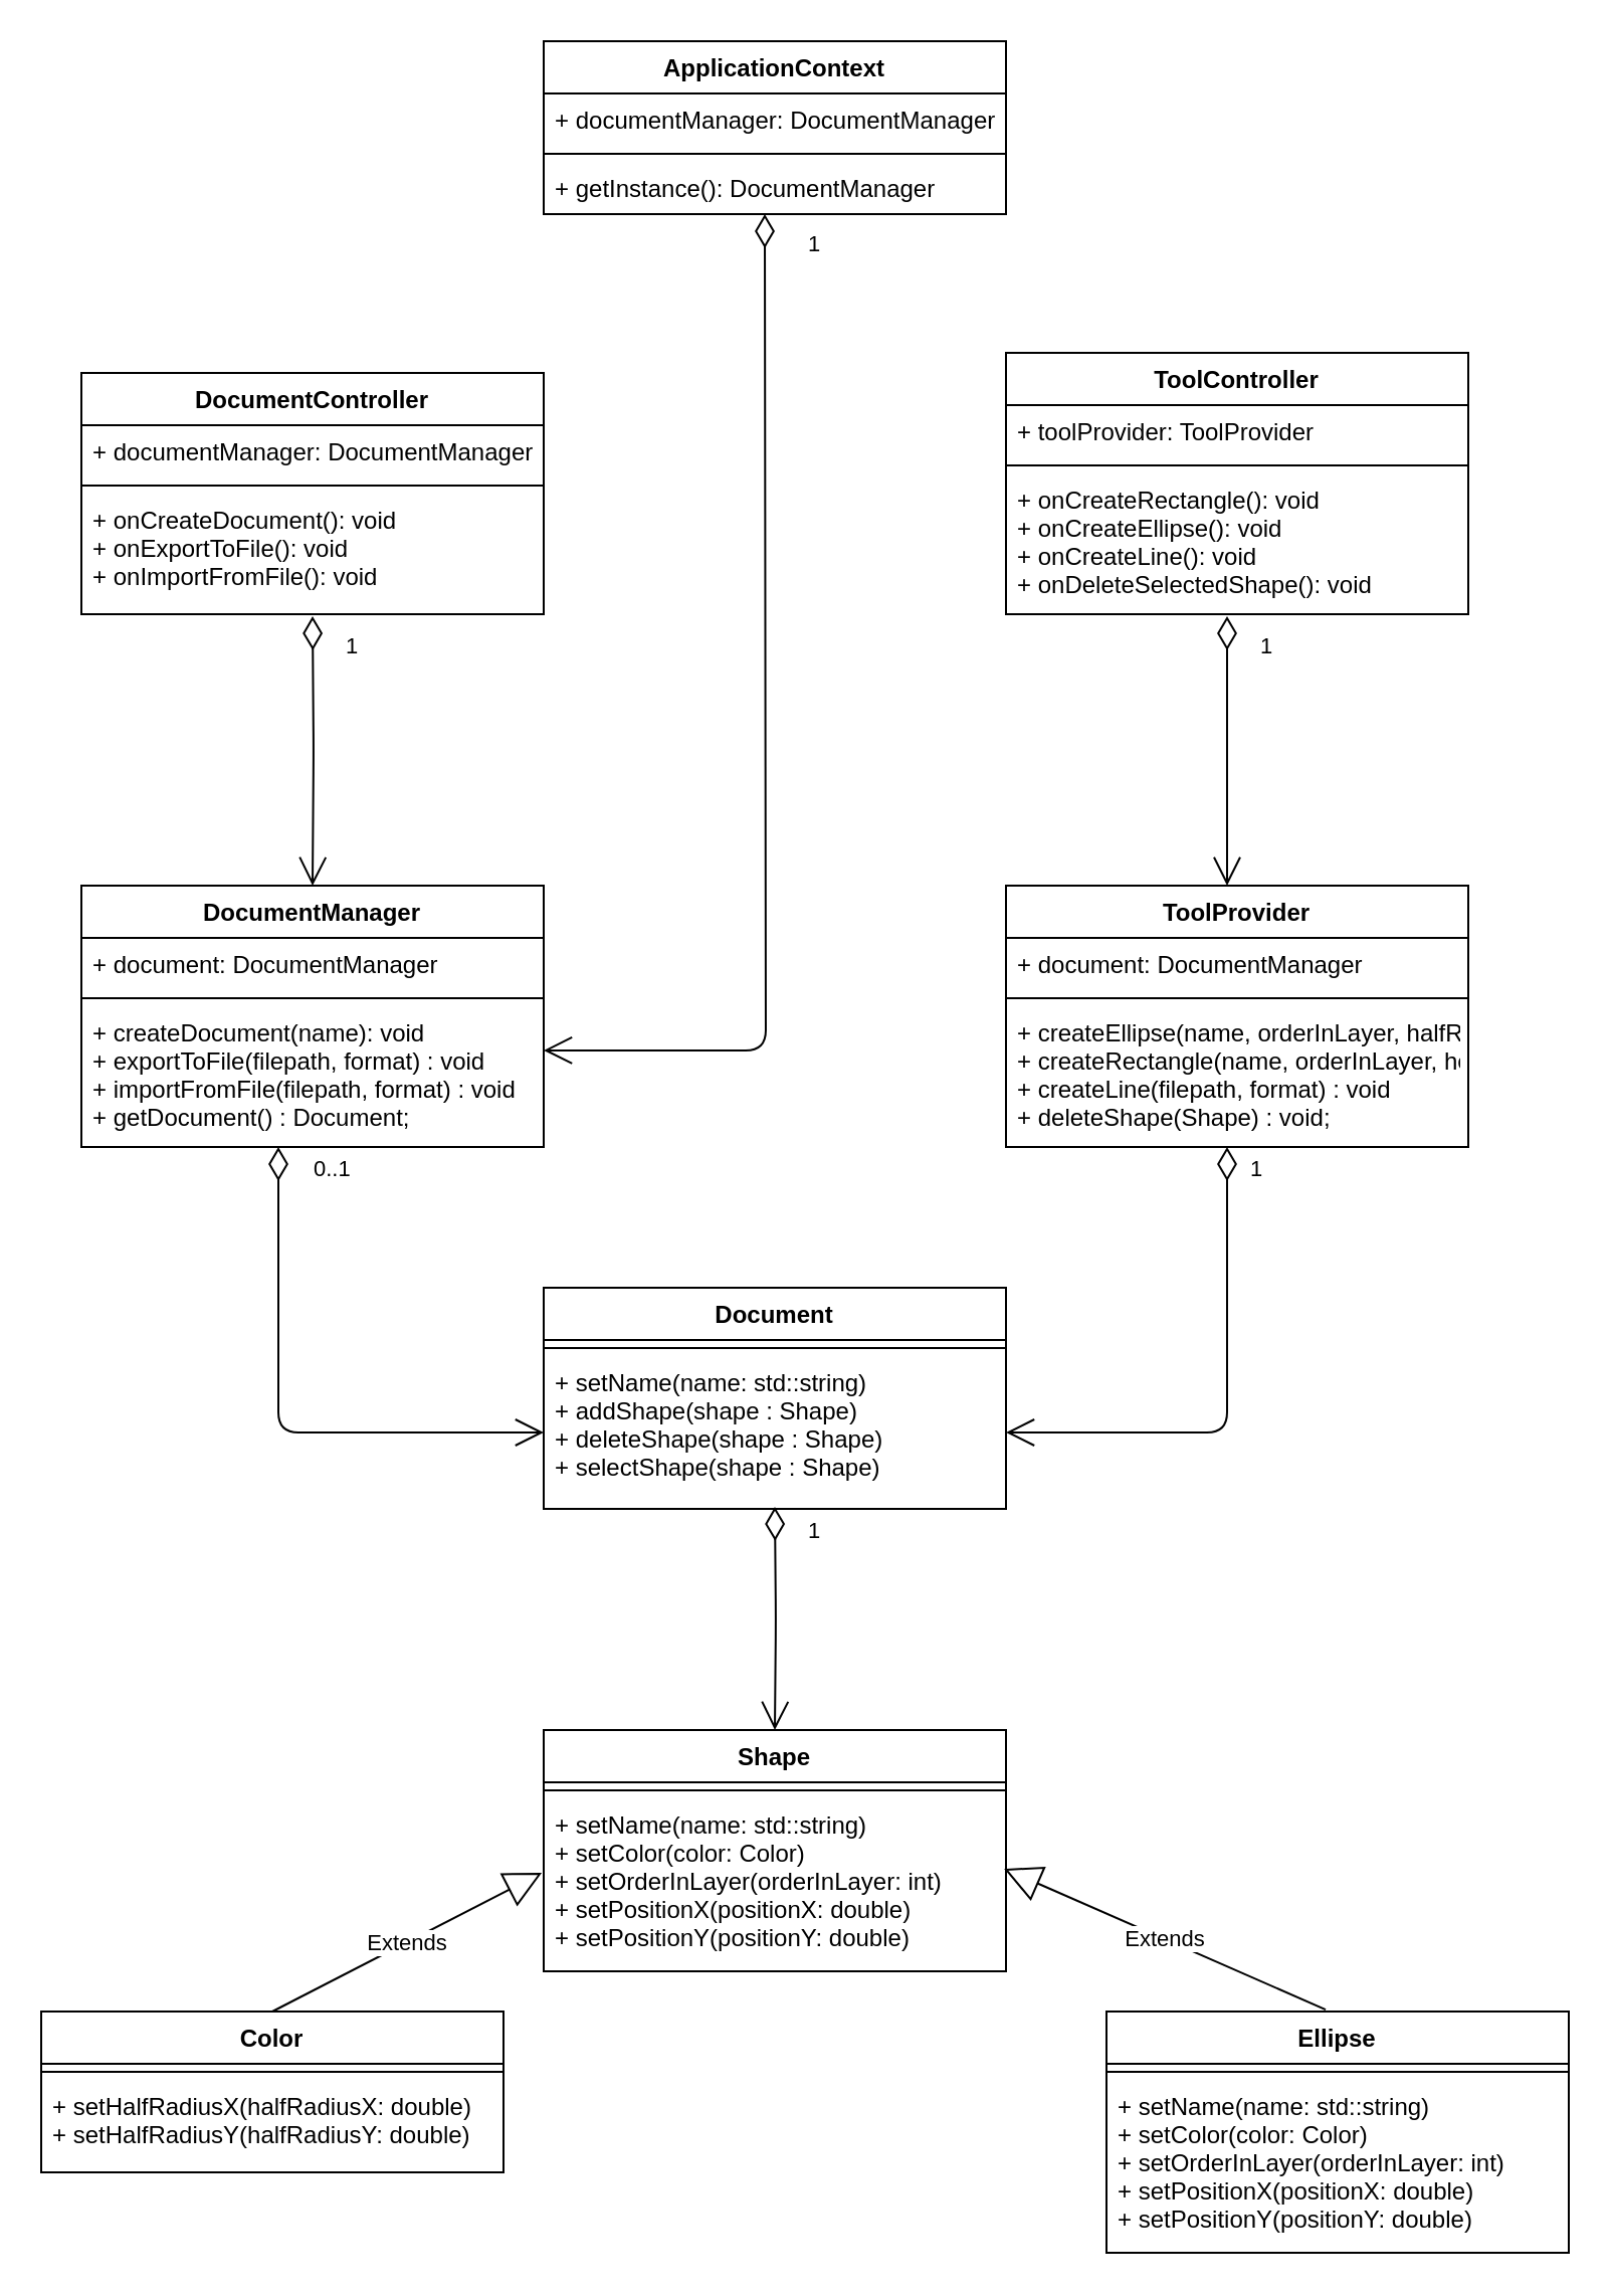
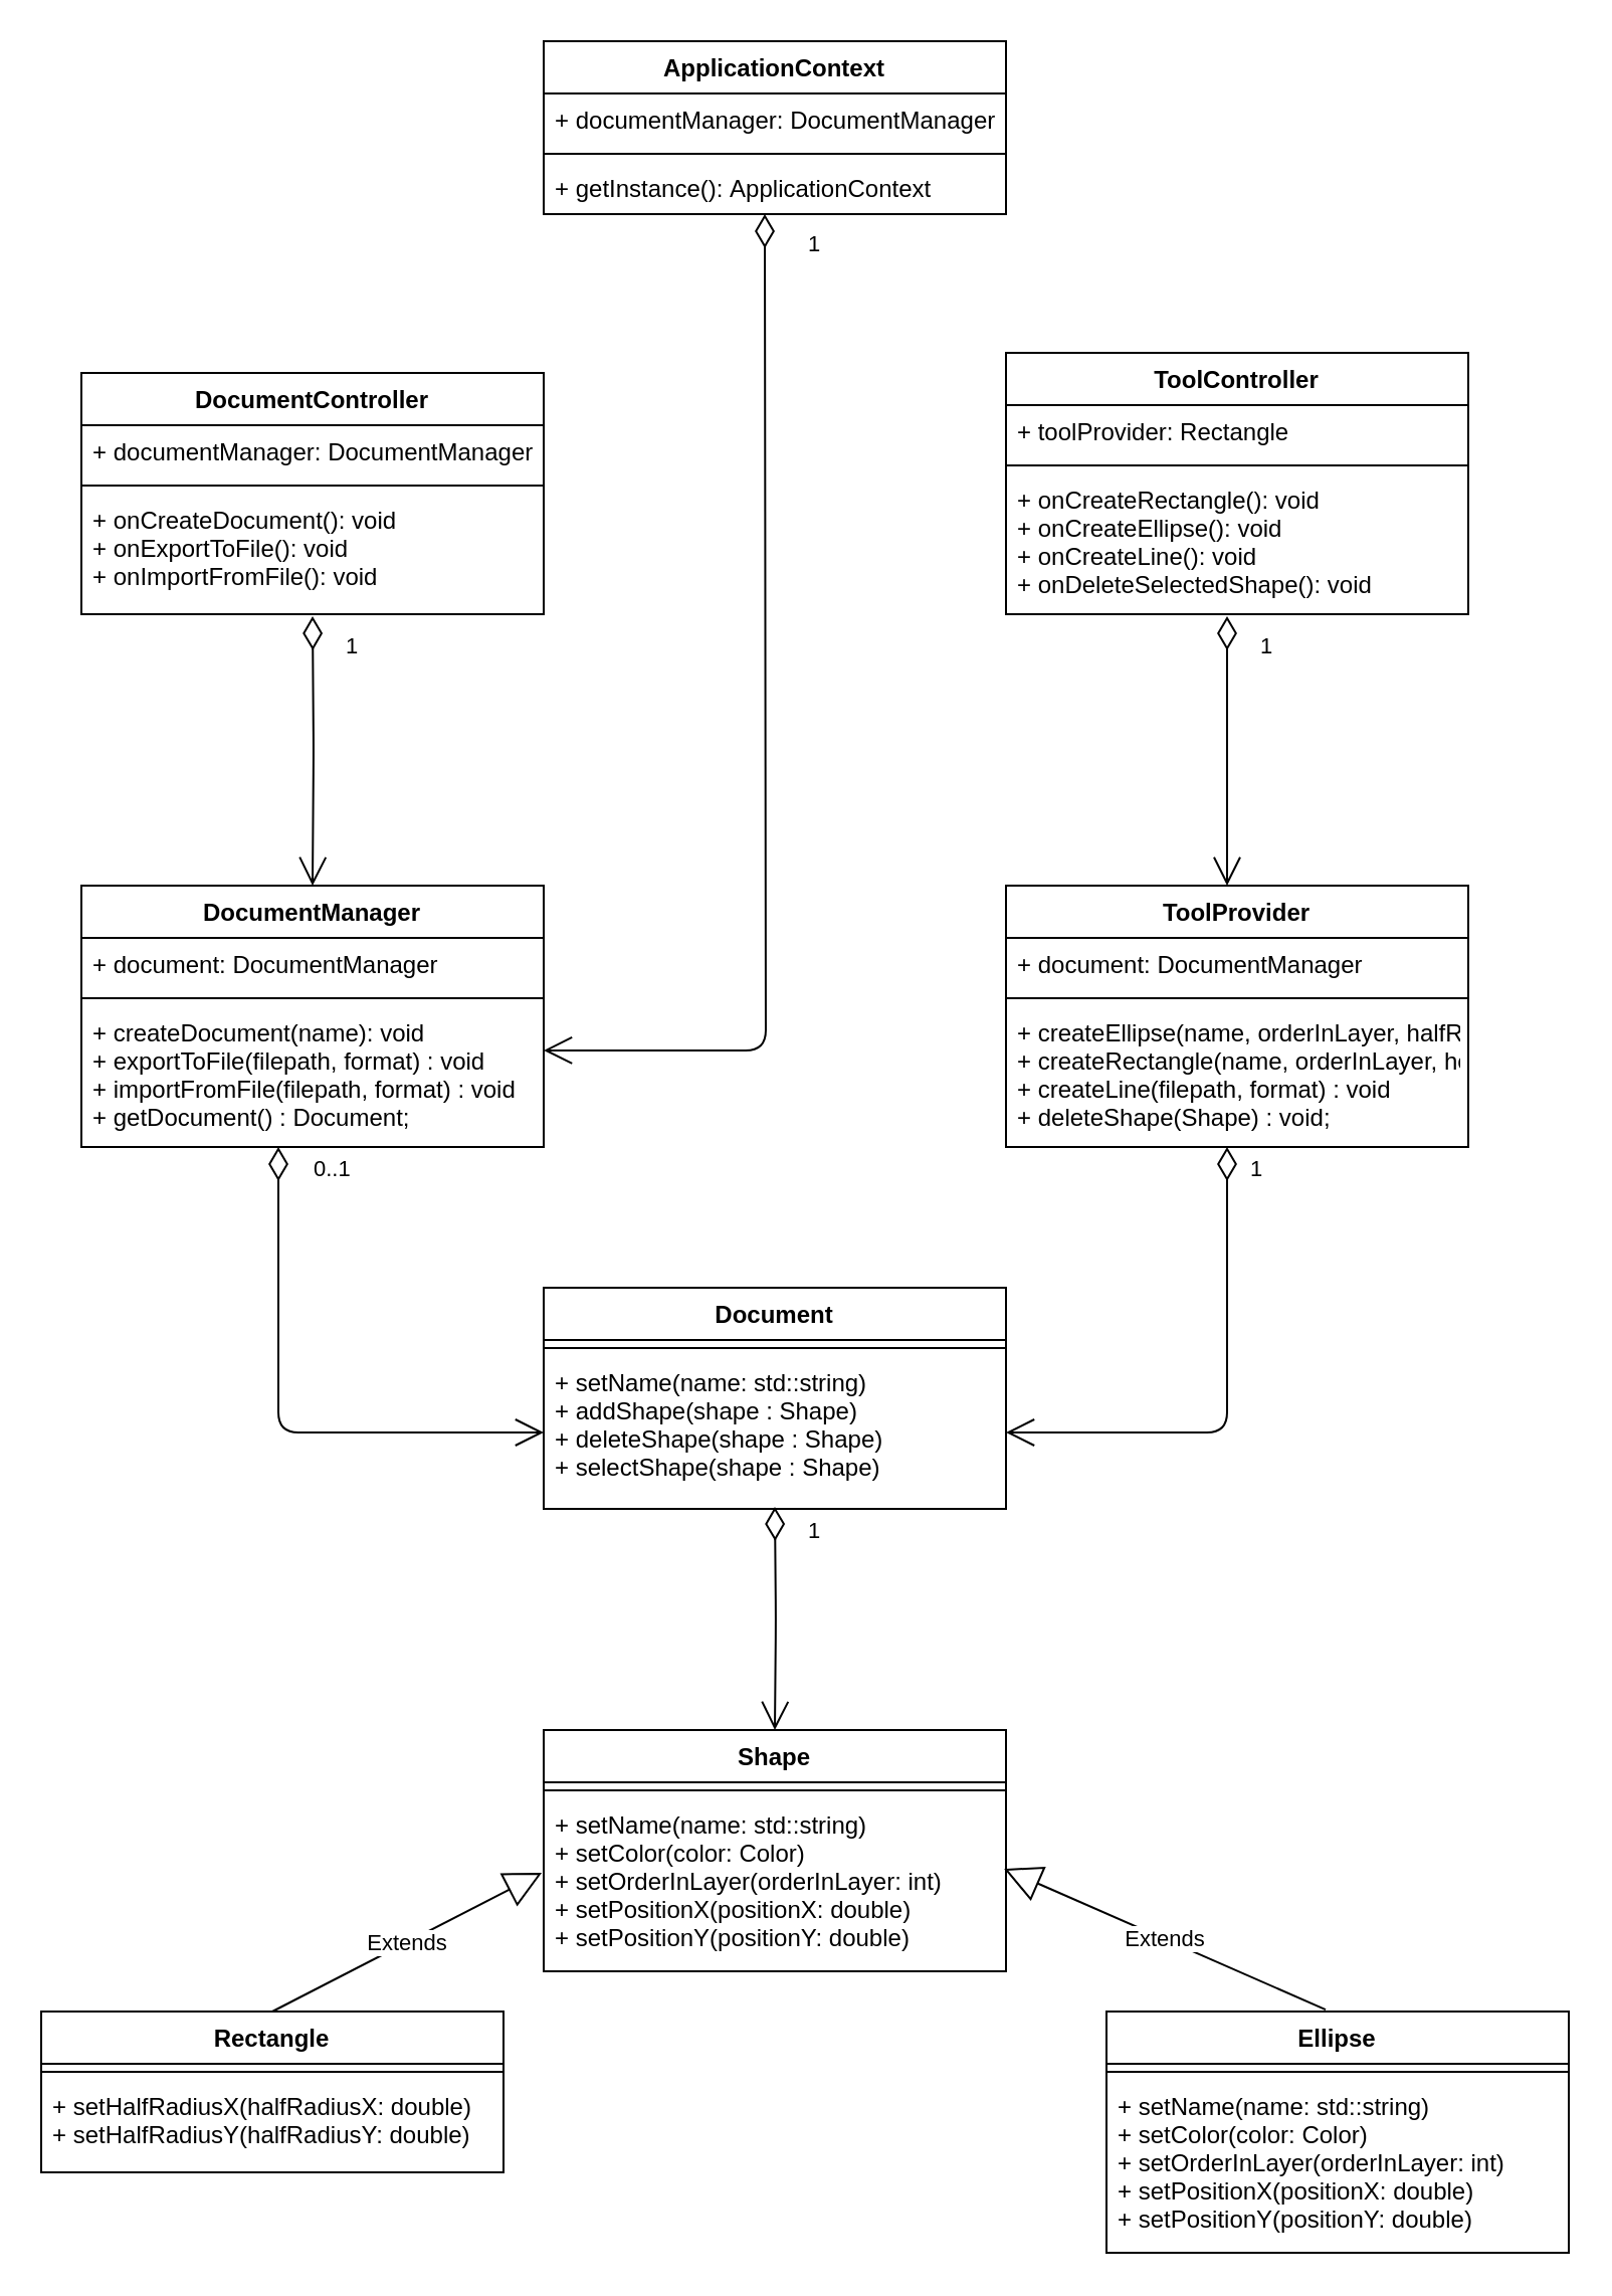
- <mxCell id="5" value="+ getInstance(): DocumentManager" style="text;strokeColor=none;fillColor=none;align=left;verticalAlign=top;spacingLeft=4;spacingRight=4;overflow=hidden;rotatable=0;points=[[0,0.5],[1,0.5]];portConstraint=eastwest;" parent="2" vertex="1"><mxGeometry y="60" width="230" height="26" as="geometry" /></mxCell>
+ <mxCell id="5" value="+ getInstance(): ApplicationContext" style="text;strokeColor=none;fillColor=none;align=left;verticalAlign=top;spacingLeft=4;spacingRight=4;overflow=hidden;rotatable=0;points=[[0,0.5],[1,0.5]];portConstraint=eastwest;" parent="2" vertex="1"><mxGeometry y="60" width="230" height="26" as="geometry" /></mxCell>
- <mxCell id="11" value="+ toolProvider: ToolProvider" style="text;strokeColor=none;fillColor=none;align=left;verticalAlign=top;spacingLeft=4;spacingRight=4;overflow=hidden;rotatable=0;points=[[0,0.5],[1,0.5]];portConstraint=eastwest;" parent="10" vertex="1"><mxGeometry y="26" width="230" height="26" as="geometry" /></mxCell>
+ <mxCell id="11" value="+ toolProvider: Rectangle" style="text;strokeColor=none;fillColor=none;align=left;verticalAlign=top;spacingLeft=4;spacingRight=4;overflow=hidden;rotatable=0;points=[[0,0.5],[1,0.5]];portConstraint=eastwest;" parent="10" vertex="1"><mxGeometry y="26" width="230" height="26" as="geometry" /></mxCell>
- <mxCell id="25" value="Color" style="swimlane;fontStyle=1;align=center;verticalAlign=top;childLayout=stackLayout;horizontal=1;startSize=26;horizontalStack=0;resizeParent=1;resizeParentMax=0;resizeLast=0;collapsible=1;marginBottom=0;" parent="1" vertex="1"><mxGeometry x="20" y="1000" width="230" height="80" as="geometry" /></mxCell>
+ <mxCell id="25" value="Rectangle" style="swimlane;fontStyle=1;align=center;verticalAlign=top;childLayout=stackLayout;horizontal=1;startSize=26;horizontalStack=0;resizeParent=1;resizeParentMax=0;resizeLast=0;collapsible=1;marginBottom=0;" parent="1" vertex="1"><mxGeometry x="20" y="1000" width="230" height="80" as="geometry" /></mxCell>
